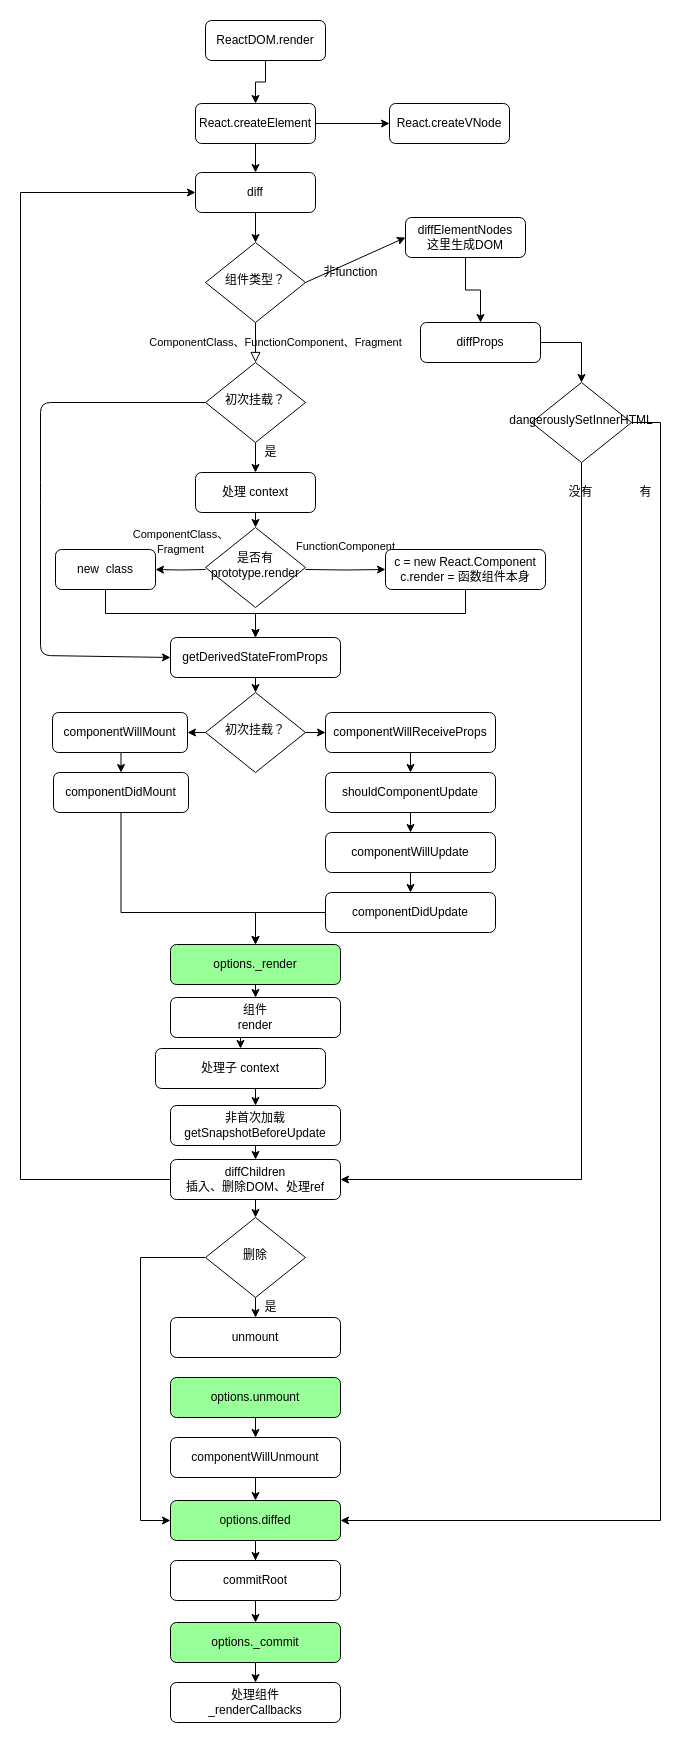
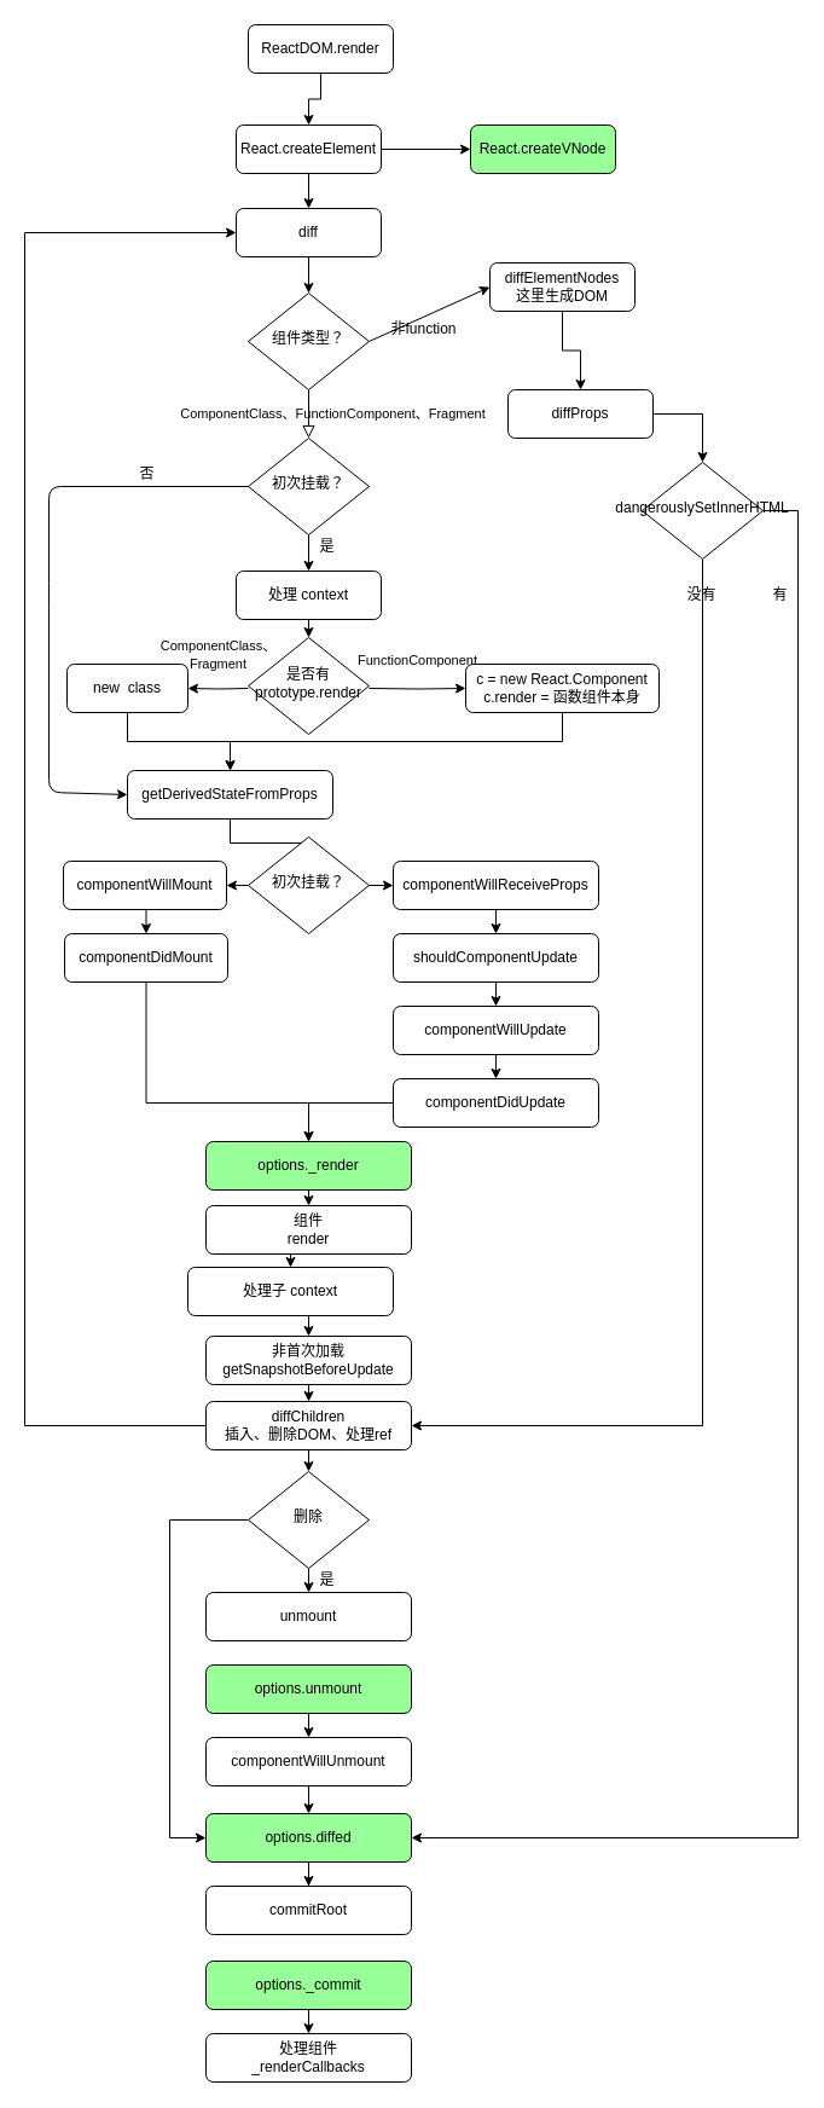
- <mxCell id="13" value="React.createVNode" style="rounded=1;whiteSpace=wrap;html=1;fontSize=12;glass=0;strokeWidth=1;shadow=0;" vertex="1" parent="1"><mxGeometry x="389" y="103" width="120" height="40" as="geometry" /></mxCell>
+ <mxCell id="13" value="React.createVNode" style="rounded=1;whiteSpace=wrap;html=1;fontSize=12;glass=0;strokeWidth=1;shadow=0;fillColor=#99ff99;" vertex="1" parent="1"><mxGeometry x="389" y="103" width="120" height="40" as="geometry" /></mxCell>
+ <mxCell id="20" value="否" style="text;html=1;align=center;verticalAlign=middle;resizable=0;points=[];autosize=1;" vertex="1" parent="1"><mxGeometry x="105.5" y="382" width="30" height="20" as="geometry" /></mxCell>
- <mxCell id="25" value="getDerivedStateFromProps" style="rounded=1;whiteSpace=wrap;html=1;fontSize=12;glass=0;strokeWidth=1;shadow=0;" vertex="1" parent="1"><mxGeometry x="170" y="637" width="170" height="40" as="geometry" /></mxCell>
+ <mxCell id="25" value="getDerivedStateFromProps" style="rounded=1;whiteSpace=wrap;html=1;fontSize=12;glass=0;strokeWidth=1;shadow=0;" vertex="1" parent="1"><mxGeometry x="105" y="637" width="170" height="40" as="geometry" /></mxCell>
- <mxCell id="65" style="edgeStyle=orthogonalEdgeStyle;rounded=0;orthogonalLoop=1;jettySize=auto;html=1;exitX=0.5;exitY=1;exitDx=0;exitDy=0;entryX=0.5;entryY=0;entryDx=0;entryDy=0;" edge="1" parent="1" source="66" target="71"><mxGeometry relative="1" as="geometry" /></mxCell>
